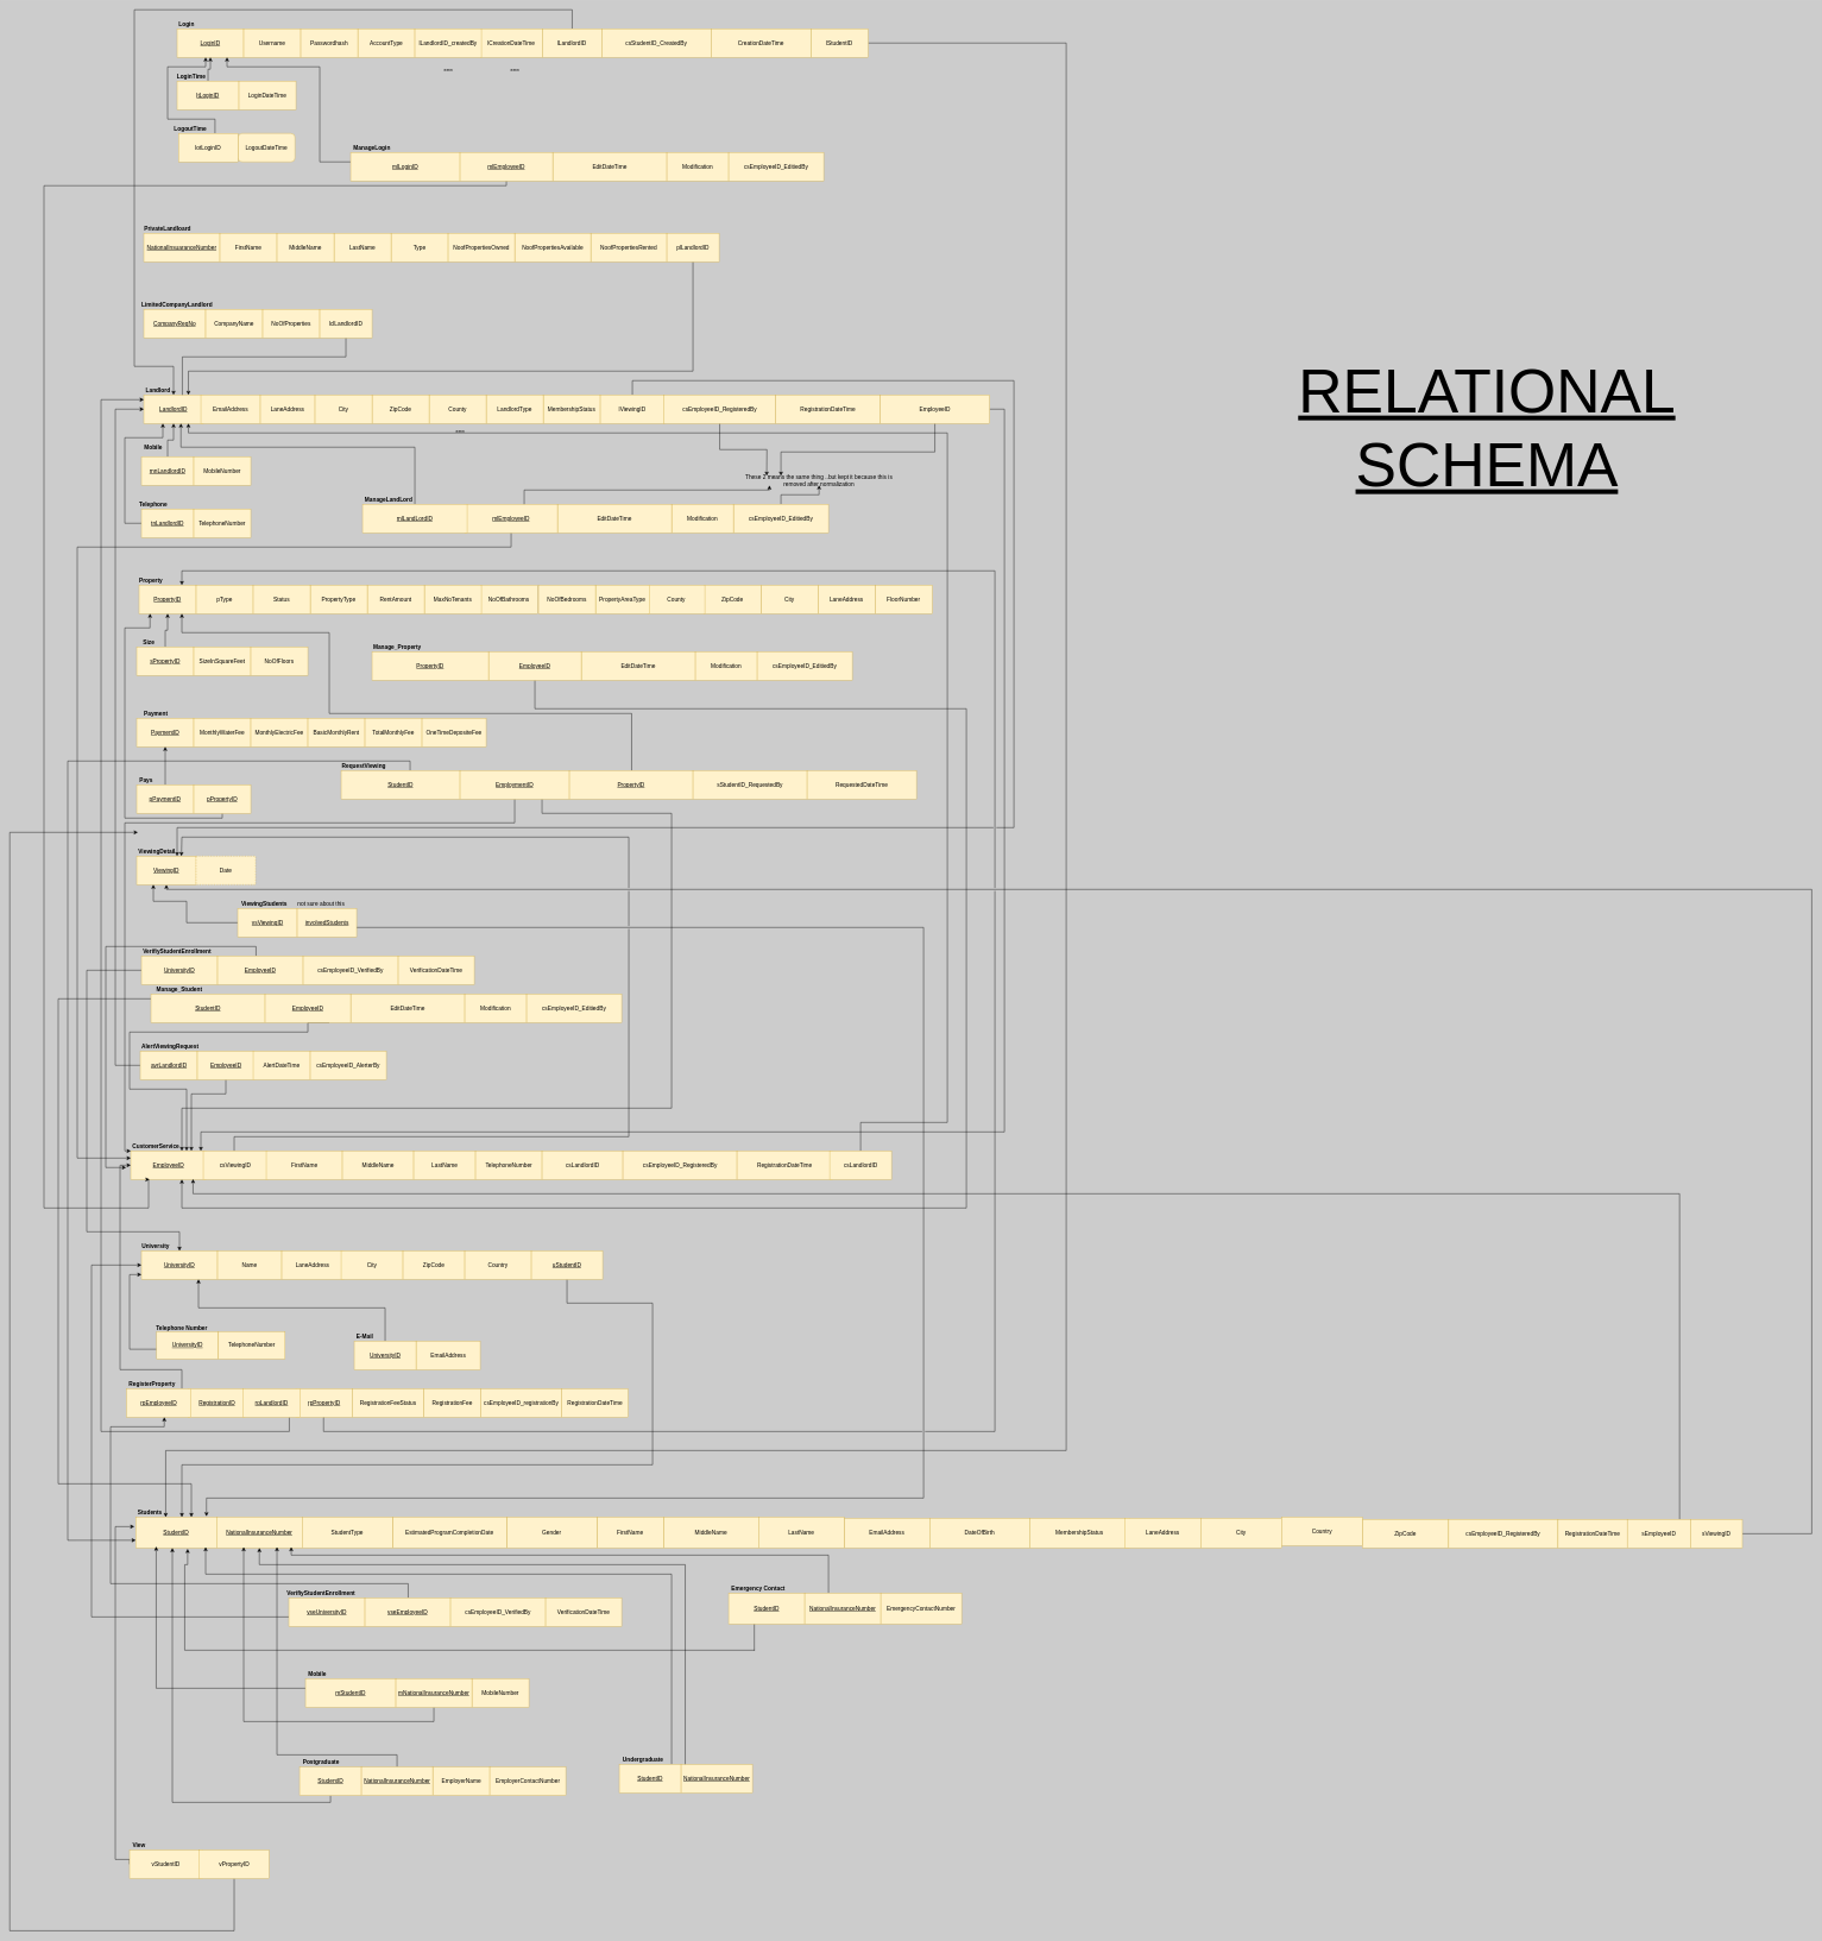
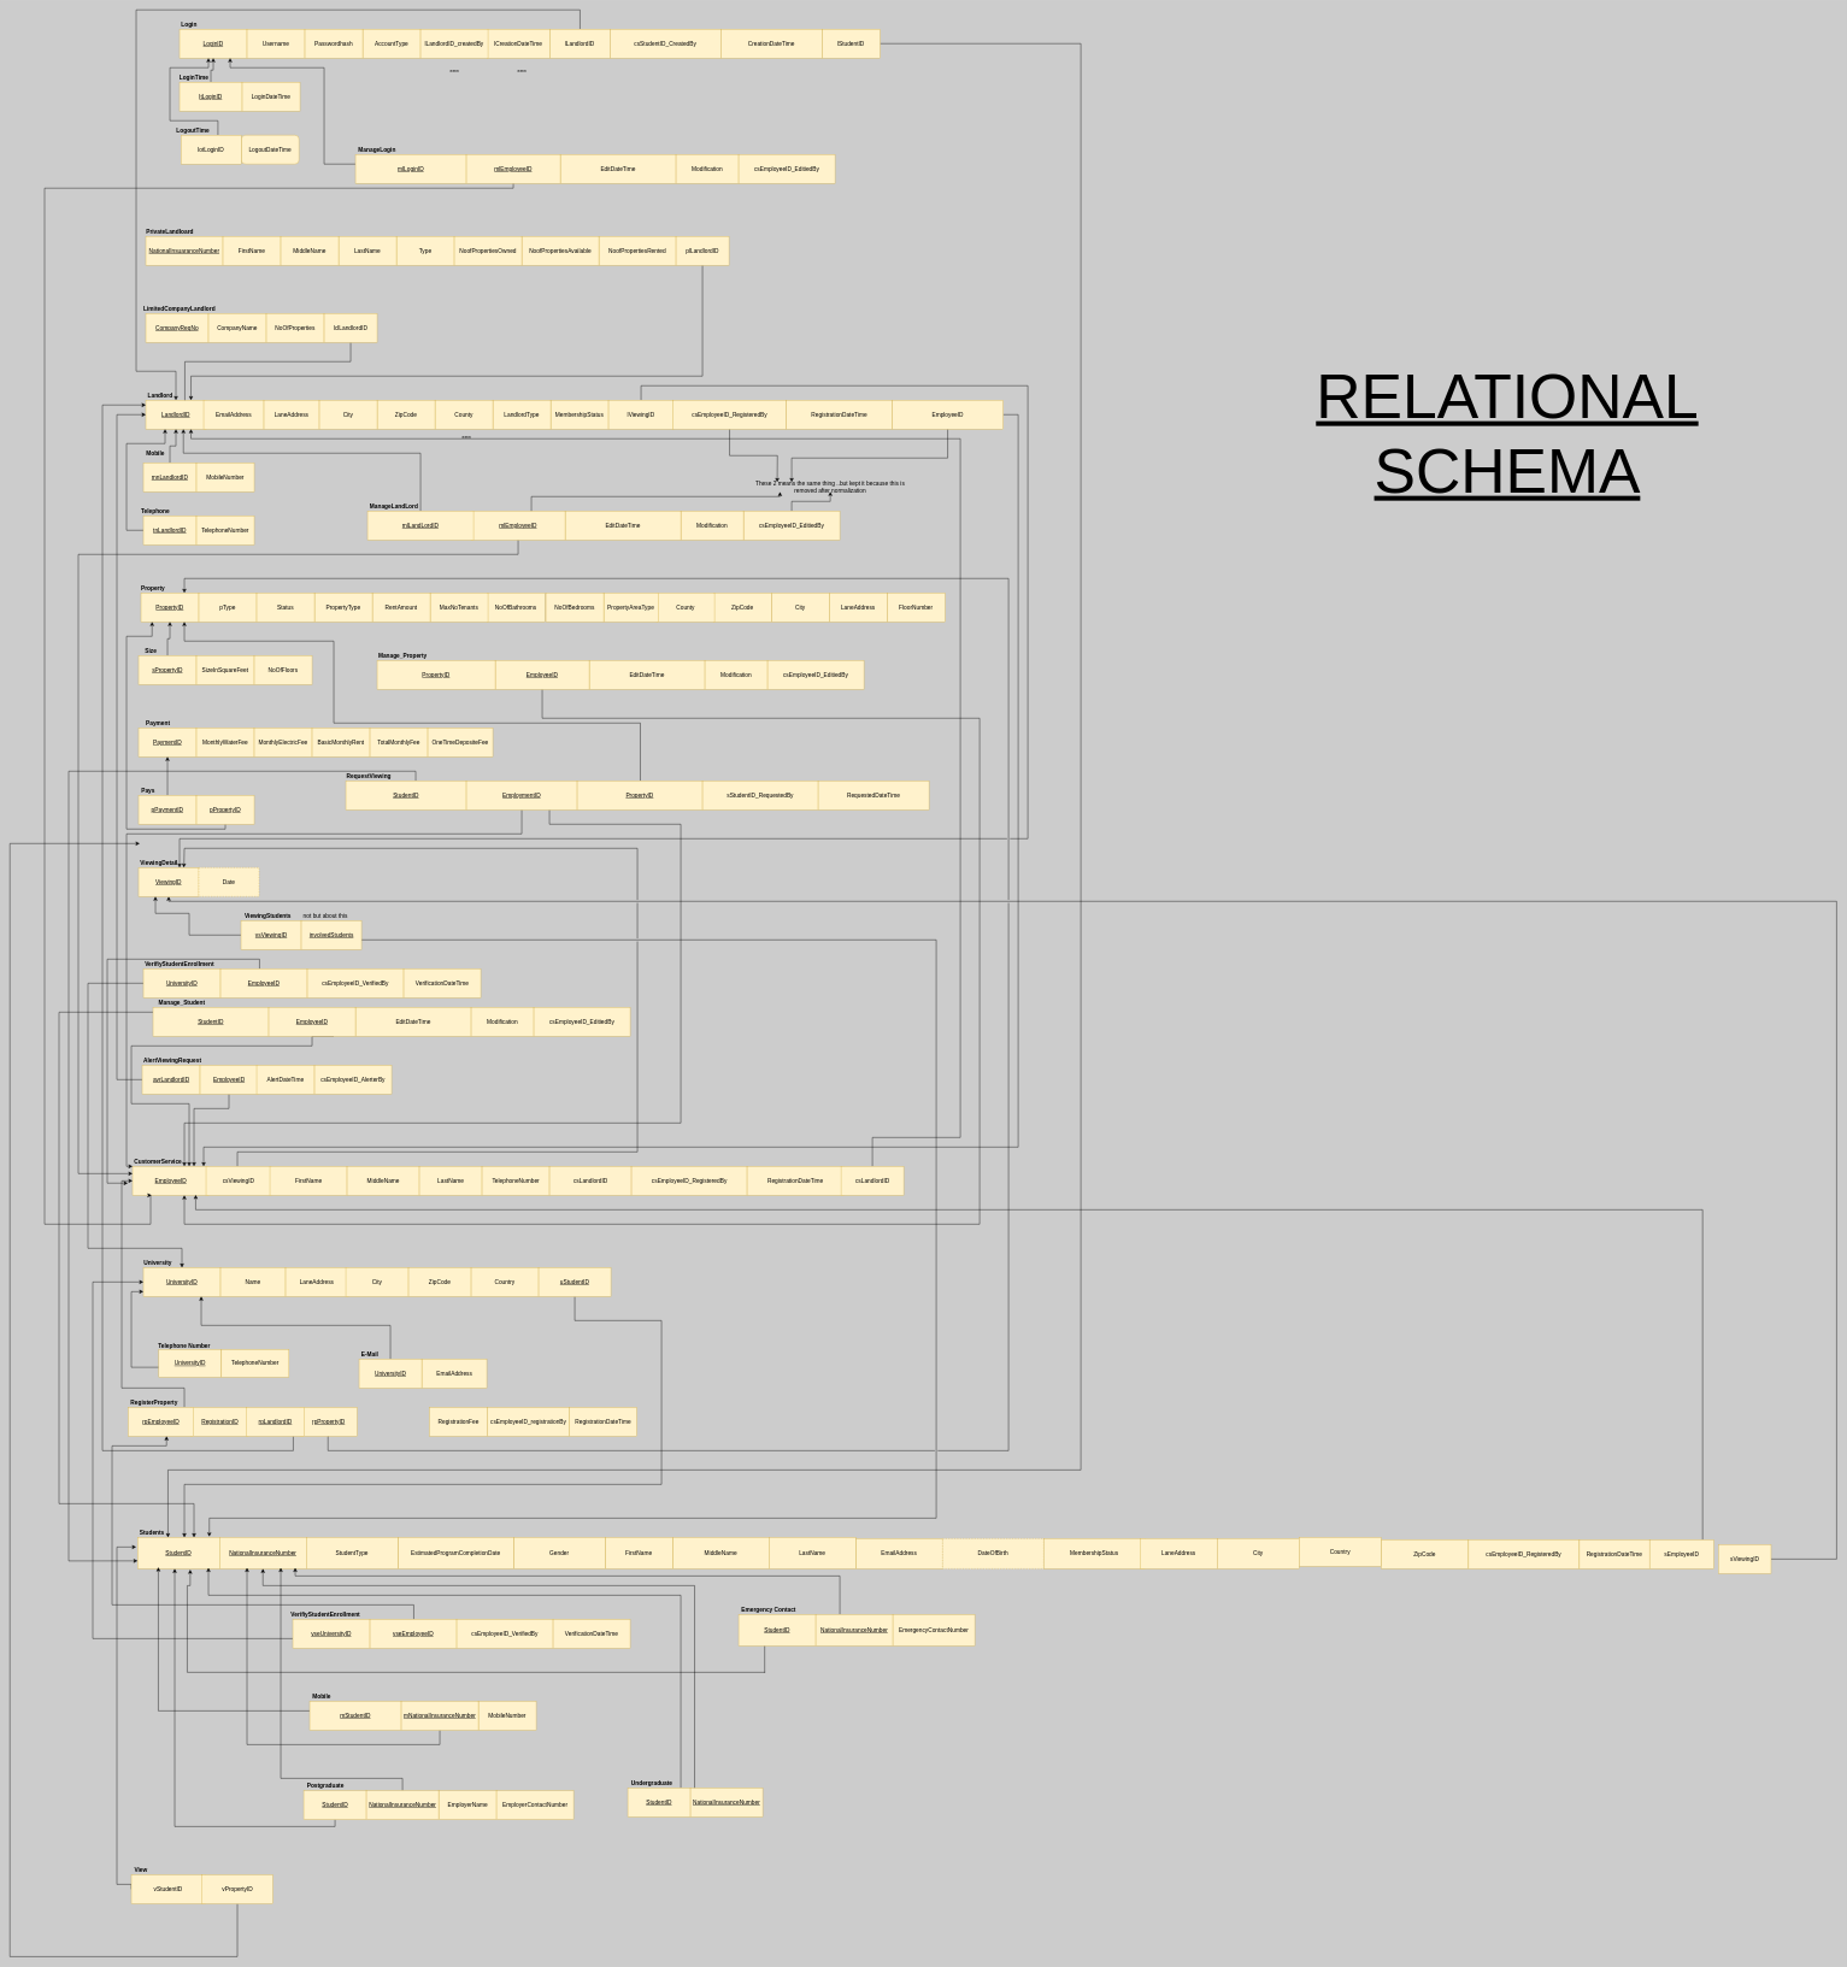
- <mxCell id="89" value="not sure about this" style="text;html=1;strokeColor=none;fillColor=none;align=center;verticalAlign=middle;whiteSpace=wrap;rounded=0;fontSize=12;" parent="1" vertex="1"><mxGeometry x="614.57" y="1890" width="120" height="20" as="geometry" /></mxCell>
+ <mxCell id="89" value="not but about this" style="text;html=1;strokeColor=none;fillColor=none;align=center;verticalAlign=middle;whiteSpace=wrap;rounded=0;fontSize=12;" parent="1" vertex="1"><mxGeometry x="614.57" y="1890" width="120" height="20" as="geometry" /></mxCell>
- <mxCell id="105" value="RegistrationFeeStatus" style="rounded=0;whiteSpace=wrap;html=1;fillColor=#fff2cc;strokeColor=#d6b656;fontSize=12;" parent="1" vertex="1"><mxGeometry x="740.5" y="2920" width="150" height="60" as="geometry" /></mxCell>
- <mxCell id="130" value="DateOfBirth" style="rounded=0;whiteSpace=wrap;html=1;fontSize=12;fillColor=#fff2cc;strokeColor=#d6b656;" parent="1" vertex="1"><mxGeometry x="1955" y="3192.5" width="210" height="62.5" as="geometry" /></mxCell>
+ <mxCell id="130" value="DateOfBirth" style="rounded=0;whiteSpace=wrap;html=1;fontSize=12;fillColor=#fff2cc;strokeColor=#d6b656;dashed=1;" parent="1" vertex="1"><mxGeometry x="1955" y="3192.5" width="210" height="62.5" as="geometry" /></mxCell>
- <mxCell id="144" value="sViewingID" style="rounded=0;whiteSpace=wrap;html=1;fontSize=12;fillColor=#fff2cc;strokeColor=#d6b656;" parent="1" vertex="1"><mxGeometry x="3555" y="3195" width="109" height="60" as="geometry" /></mxCell>
+ <mxCell id="144" value="sViewingID" style="rounded=0;whiteSpace=wrap;html=1;fontSize=12;fillColor=#fff2cc;strokeColor=#d6b656;" parent="1" vertex="1"><mxGeometry x="3565" y="3205" width="109" height="60" as="geometry" /></mxCell>
